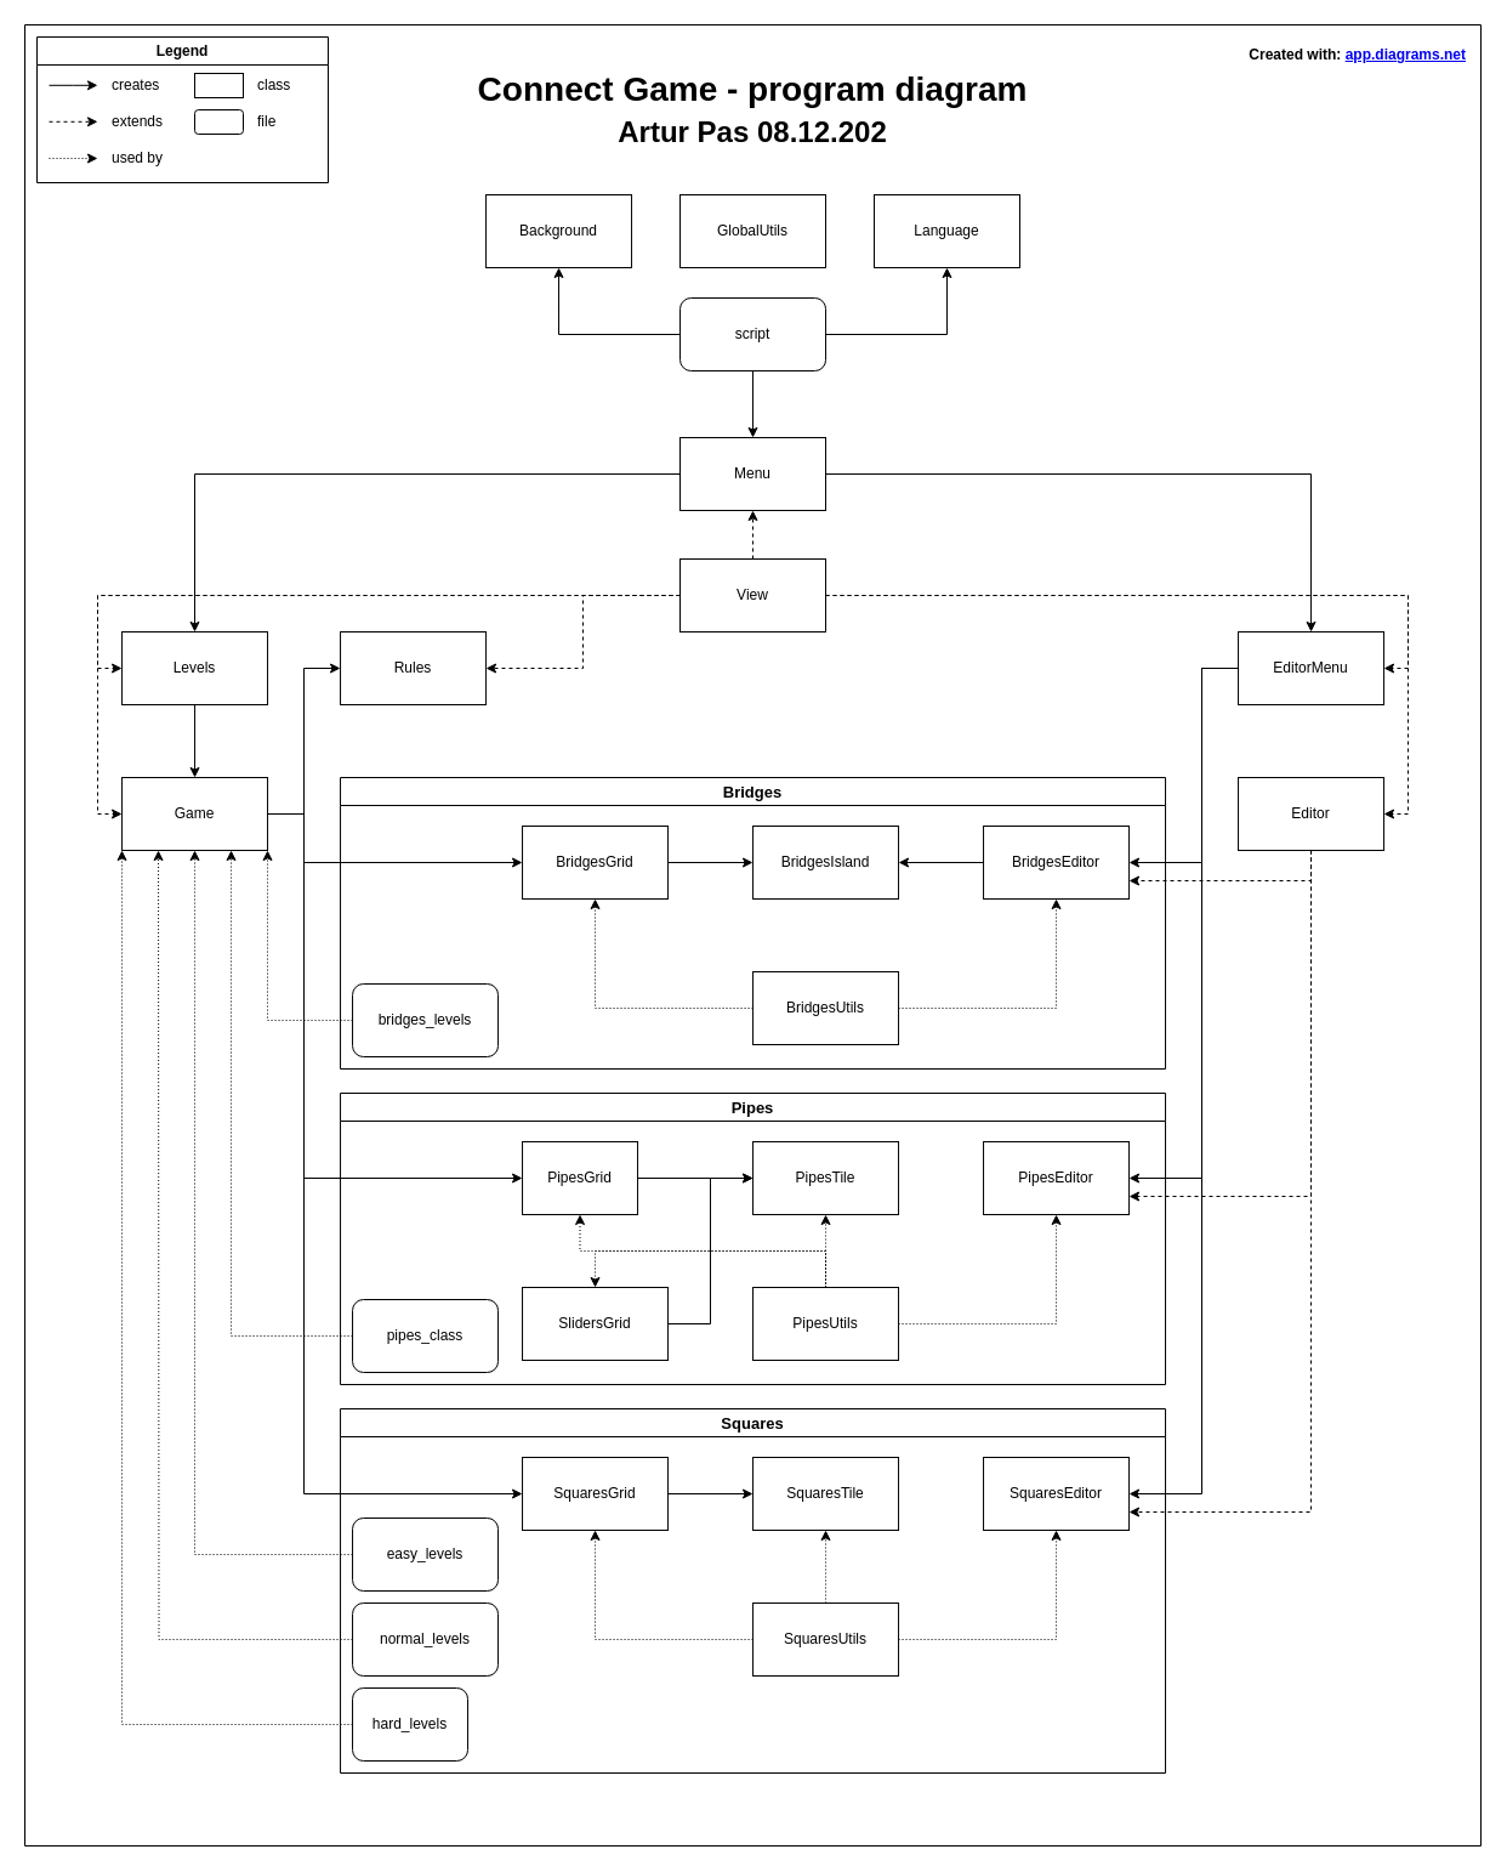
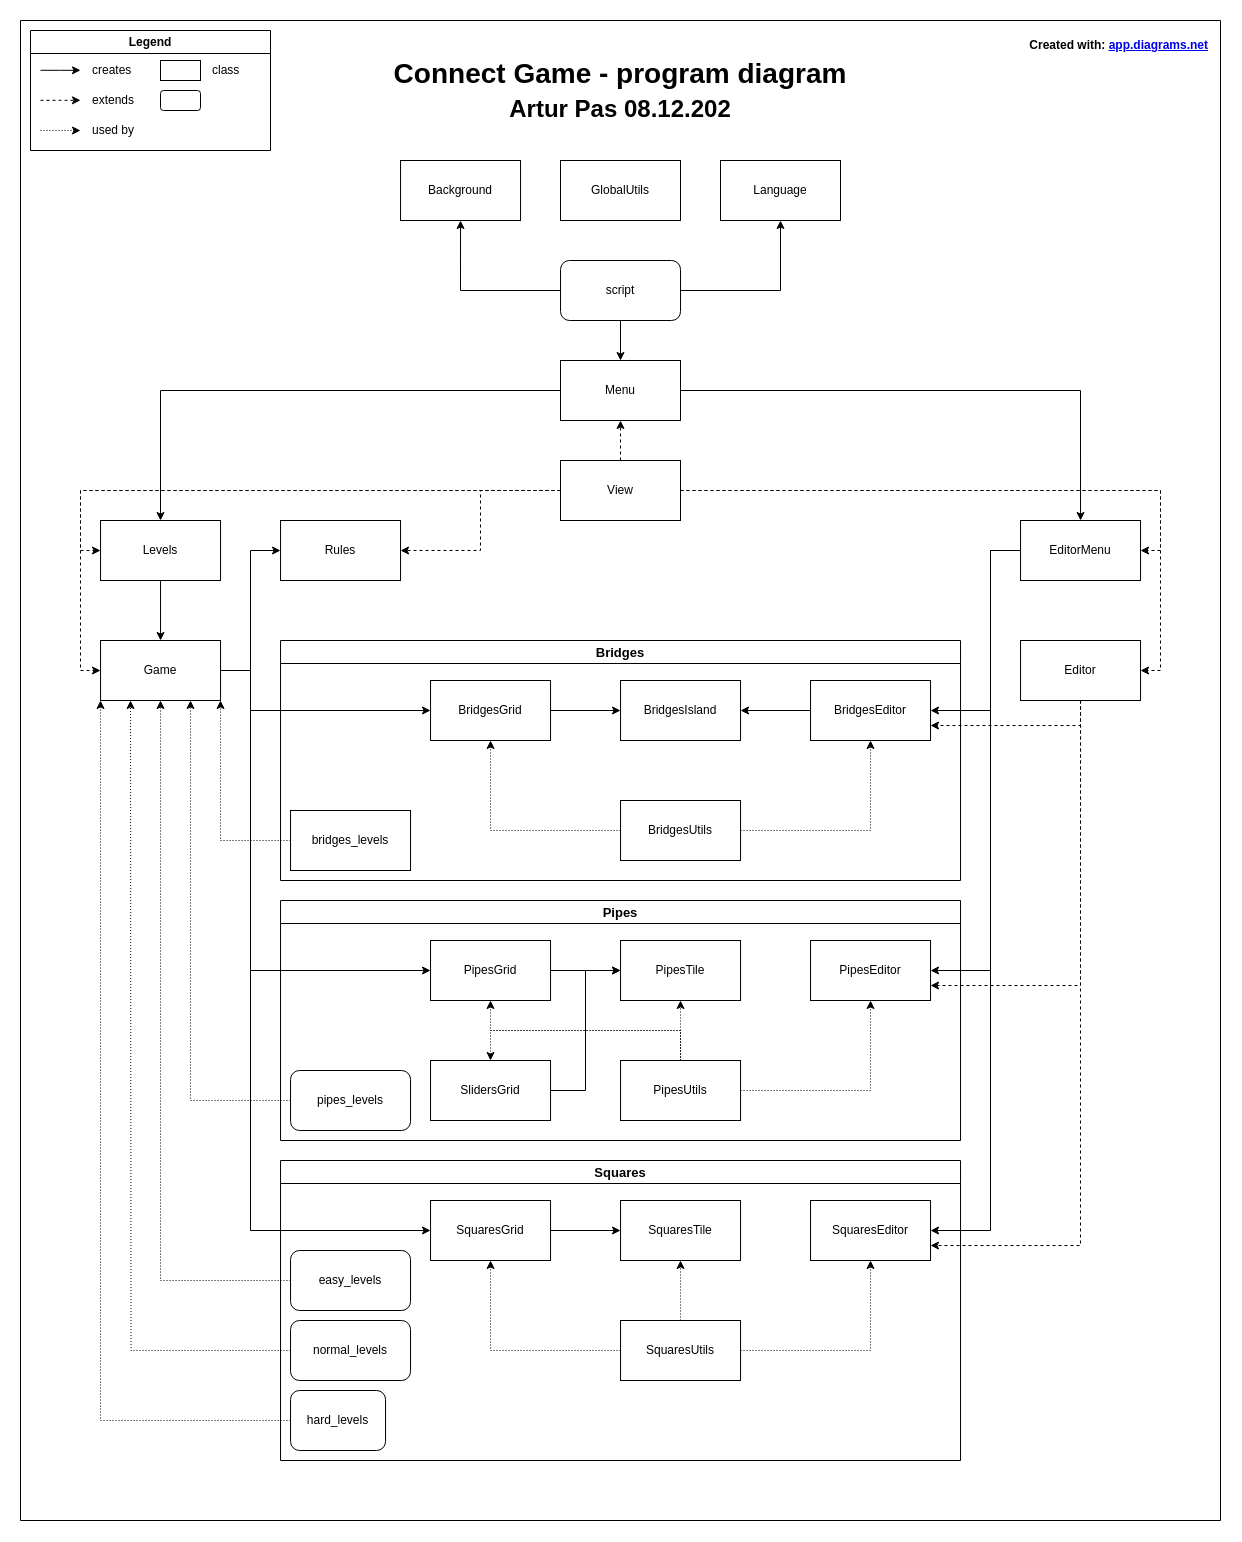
- <mxCell id="77" value="file" style="text;html=1;strokeColor=none;fillColor=none;align=left;verticalAlign=middle;whiteSpace=wrap;rounded=0;strokeWidth=1;" parent="73" vertex="1"><mxGeometry x="180" y="55" width="60" height="30" as="geometry" /></mxCell>
- <mxCell id="88" value="script" style="rounded=1;whiteSpace=wrap;html=1;" parent="2" vertex="1"><mxGeometry x="540.04" y="225" width="120" height="60" as="geometry" /></mxCell>
+ <mxCell id="88" value="script" style="rounded=1;whiteSpace=wrap;html=1;" parent="2" vertex="1"><mxGeometry x="540.04" y="240" width="120" height="60" as="geometry" /></mxCell>
- <mxCell id="33" value="bridges_levels" style="rounded=1;whiteSpace=wrap;html=1;" parent="24" vertex="1"><mxGeometry x="10" y="170" width="120" height="60" as="geometry" /></mxCell>
+ <mxCell id="33" value="bridges_levels" style="whiteSpace=wrap;html=1;rounded=0;" parent="24" vertex="1"><mxGeometry x="10" y="170" width="120" height="60" as="geometry" /></mxCell>
- <mxCell id="57" value="PipesGrid" style="rounded=0;whiteSpace=wrap;html=1;" parent="50" vertex="1"><mxGeometry x="150" y="40" width="95" height="60" as="geometry" /></mxCell>
+ <mxCell id="57" value="PipesGrid" style="rounded=0;whiteSpace=wrap;html=1;" parent="50" vertex="1"><mxGeometry x="150" y="40" width="120" height="60" as="geometry" /></mxCell>
- <mxCell id="62" value="pipes_class" style="rounded=1;whiteSpace=wrap;html=1;" parent="50" vertex="1"><mxGeometry x="10" y="170" width="120" height="60" as="geometry" /></mxCell>
+ <mxCell id="62" value="pipes_levels" style="rounded=1;whiteSpace=wrap;html=1;" parent="50" vertex="1"><mxGeometry x="10" y="170" width="120" height="60" as="geometry" /></mxCell>
